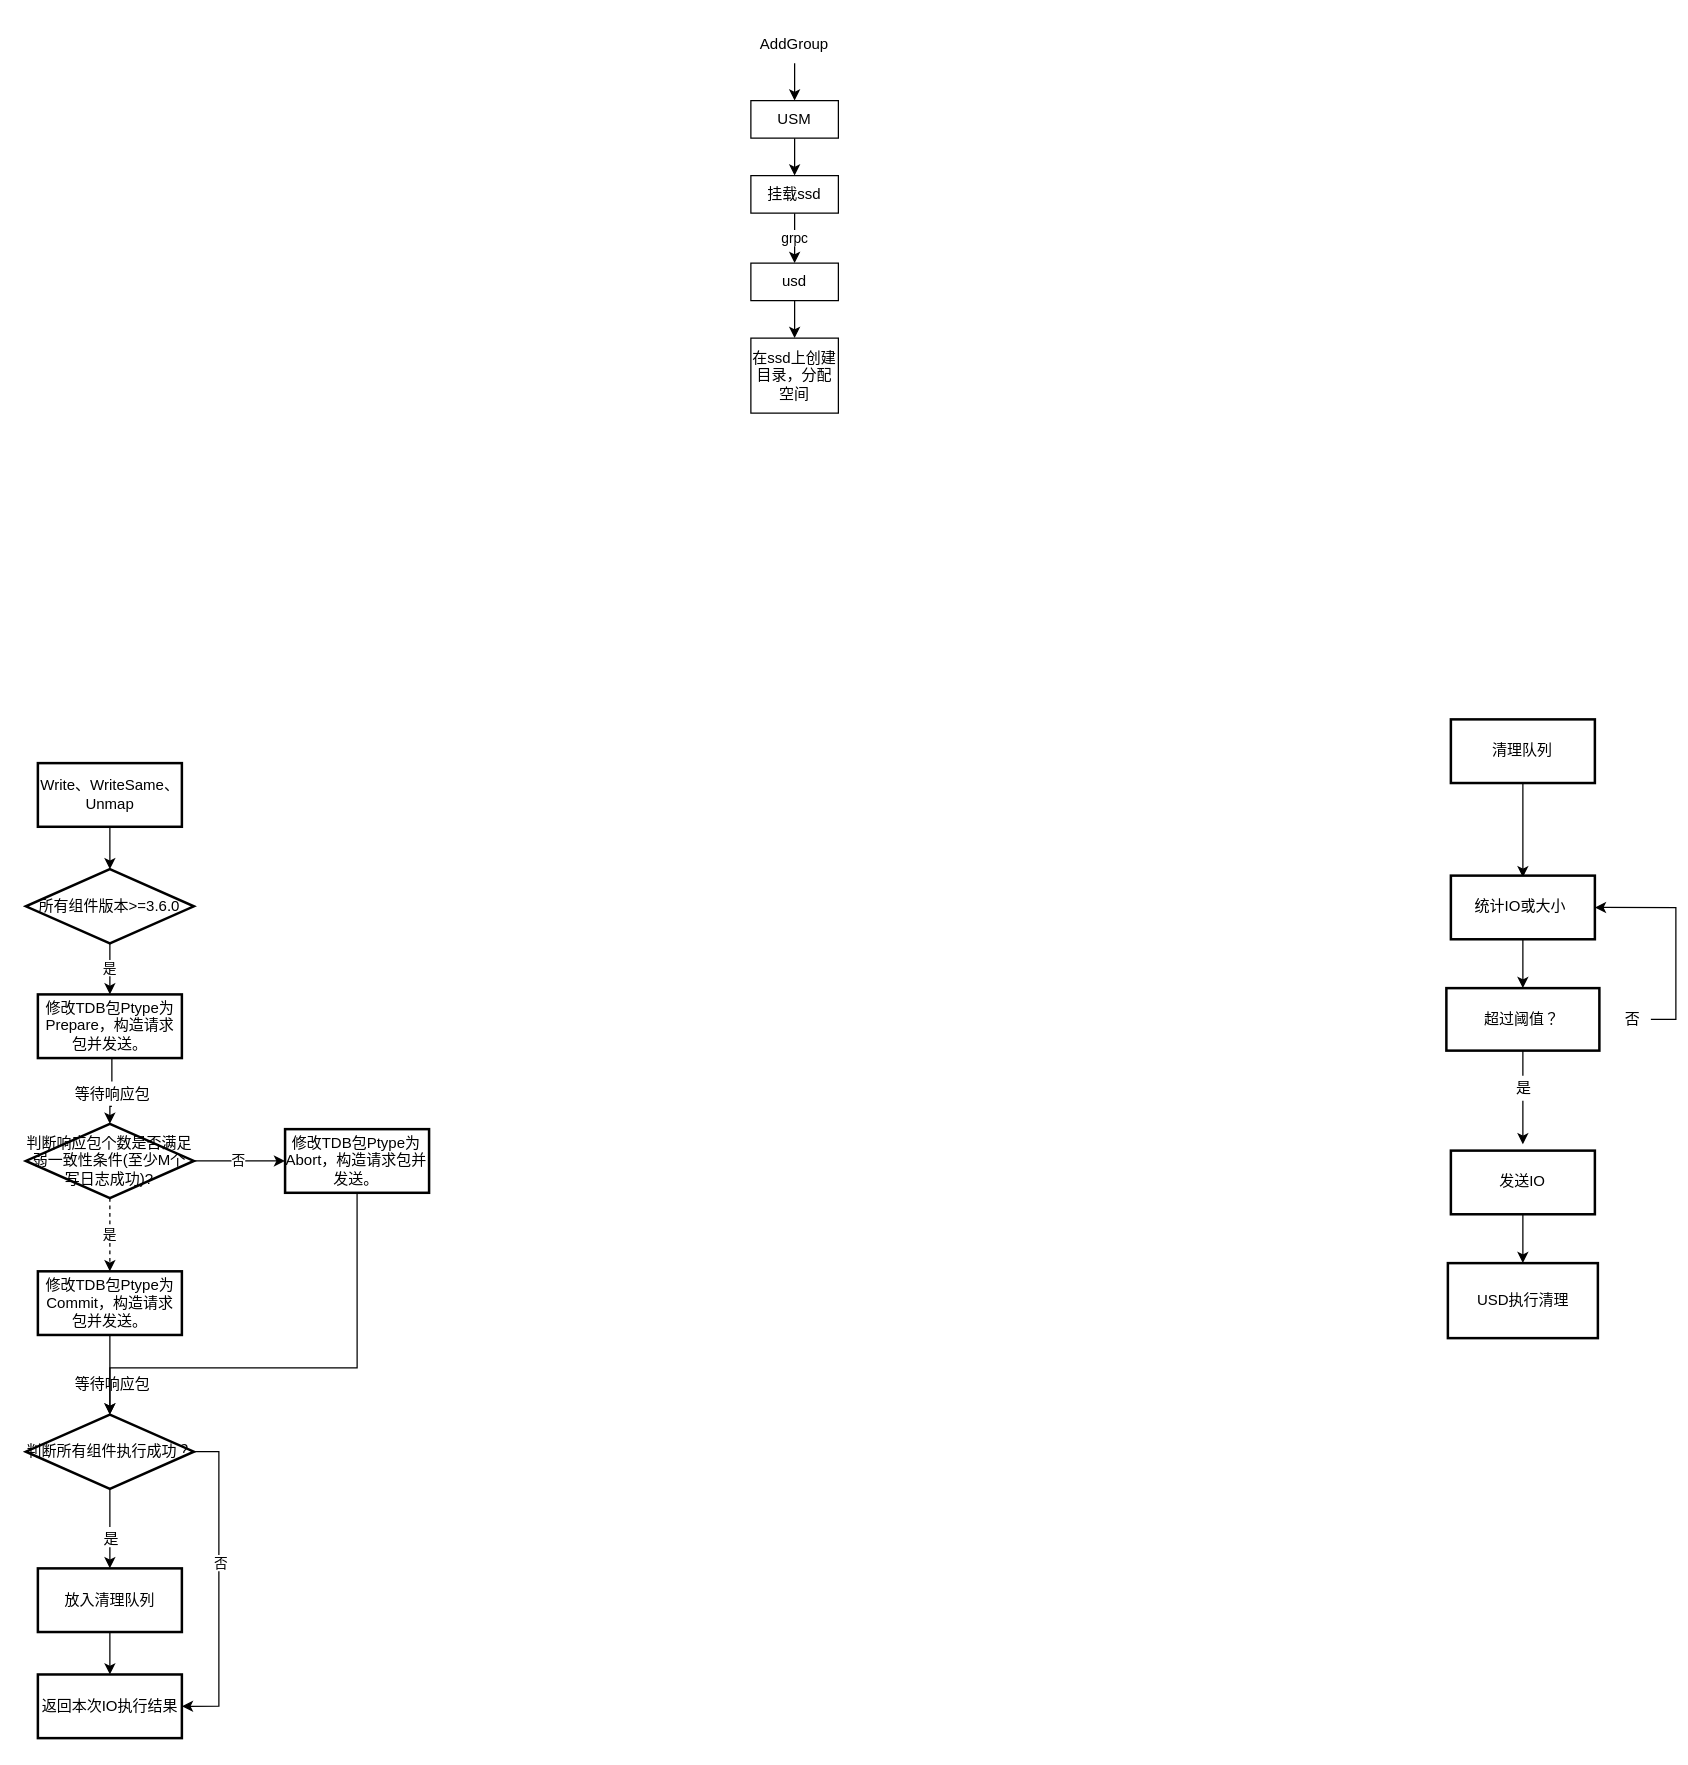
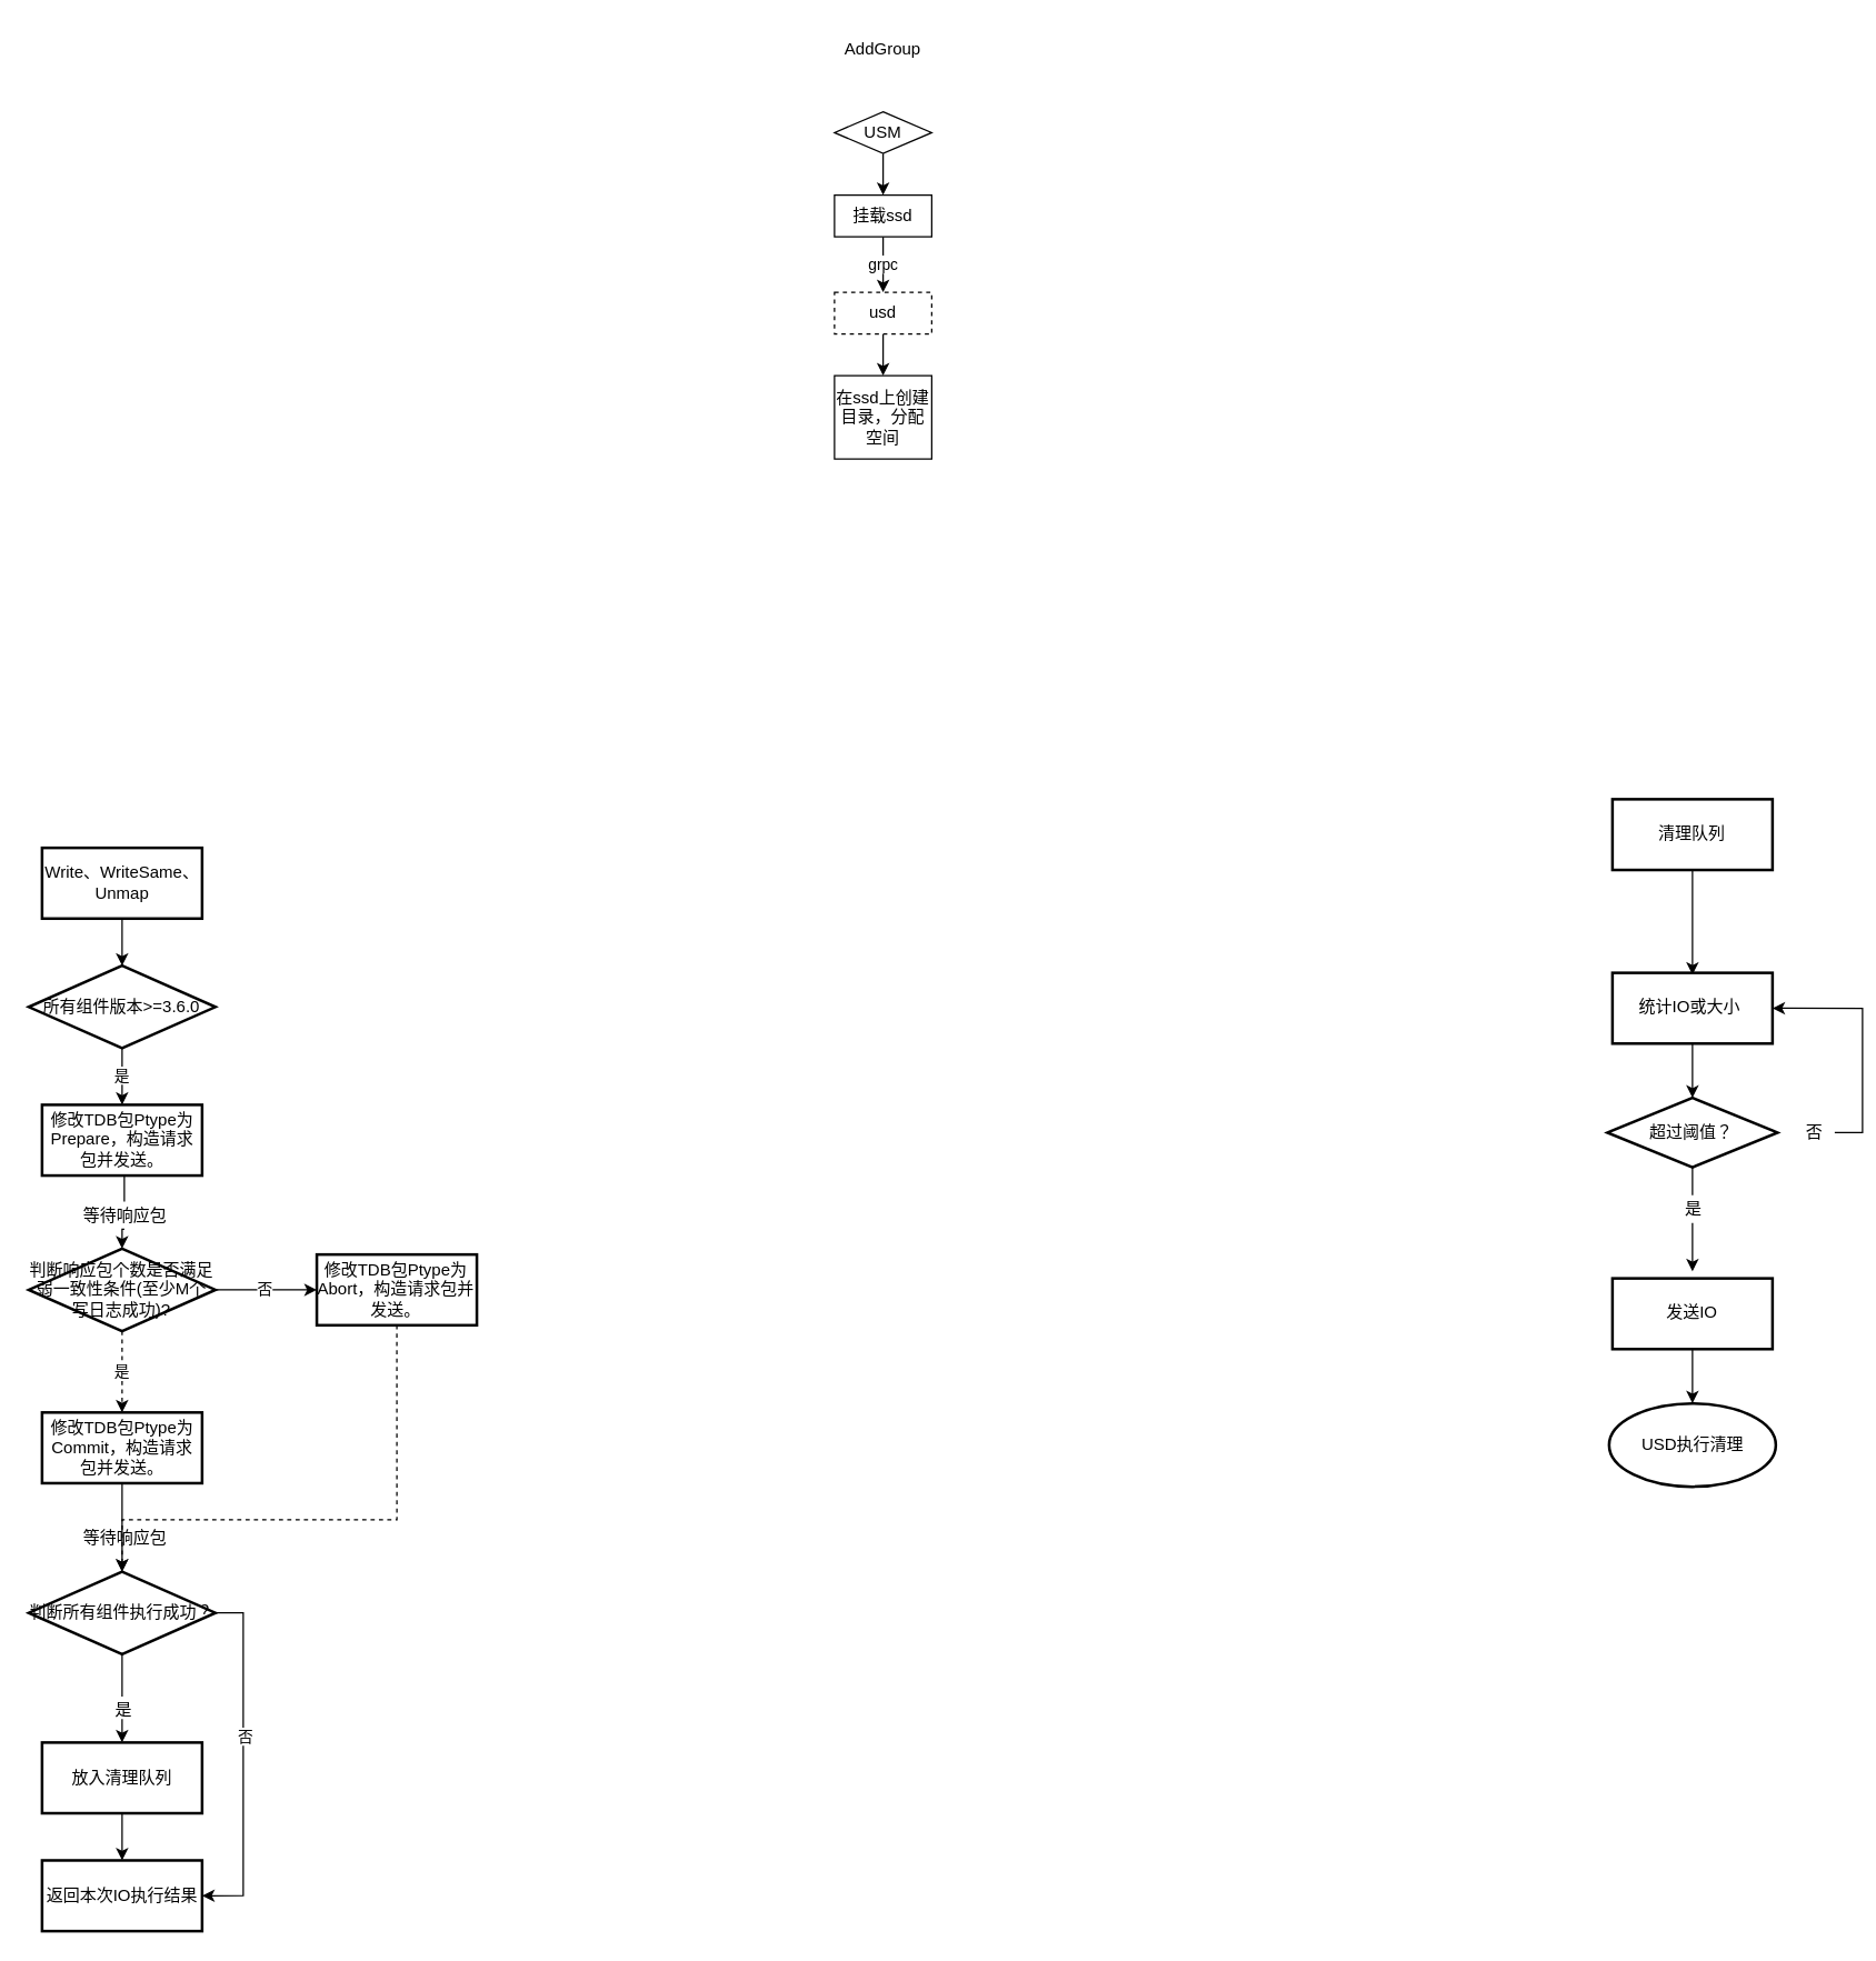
- <mxCell id="4" style="edgeStyle=orthogonalEdgeStyle;rounded=0;orthogonalLoop=1;jettySize=auto;html=1;exitX=0.5;exitY=1;exitDx=0;exitDy=0;entryX=0.5;entryY=0;entryDx=0;entryDy=0;" parent="1" source="5" target="3" edge="1"><mxGeometry relative="1" as="geometry" /></mxCell>
- <mxCell id="3" value="USM" style="rounded=0;whiteSpace=wrap;html=1;" parent="1" vertex="1"><mxGeometry x="600" y="80" width="70" height="30" as="geometry" /></mxCell>
+ <mxCell id="3" value="USM" style="rhombus;whiteSpace=wrap;html=1;" parent="1" vertex="1"><mxGeometry x="600" y="80" width="70" height="30" as="geometry" /></mxCell>
- <mxCell id="9" value="usd" style="rounded=0;whiteSpace=wrap;html=1;" parent="1" vertex="1"><mxGeometry x="600" y="210" width="70" height="30" as="geometry" /></mxCell>
+ <mxCell id="9" value="usd" style="rounded=0;whiteSpace=wrap;html=1;dashed=1;" parent="1" vertex="1"><mxGeometry x="600" y="210" width="70" height="30" as="geometry" /></mxCell>
- <mxCell id="17" value="超过阈值？" style="whiteSpace=wrap;html=1;strokeWidth=2;rounded=0;" parent="1" vertex="1"><mxGeometry x="1156.4" y="790" width="122.4" height="50" as="geometry" /></mxCell>
+ <mxCell id="17" value="超过阈值？" style="rhombus;whiteSpace=wrap;html=1;strokeWidth=2;" parent="1" vertex="1"><mxGeometry x="1156.4" y="790" width="122.4" height="50" as="geometry" /></mxCell>
- <mxCell id="23" value="USD执行清理" style="whiteSpace=wrap;html=1;strokeWidth=2;" parent="1" vertex="1"><mxGeometry x="1157.6" y="1009.998" width="120" height="60" as="geometry" /></mxCell>
+ <mxCell id="23" value="USD执行清理" style="ellipse;whiteSpace=wrap;html=1;strokeWidth=2;" parent="1" vertex="1"><mxGeometry x="1157.6" y="1009.998" width="120" height="60" as="geometry" /></mxCell>
- <mxCell id="40" style="edgeStyle=orthogonalEdgeStyle;rounded=0;orthogonalLoop=1;jettySize=auto;html=1;exitX=0.5;exitY=1;exitDx=0;exitDy=0;entryX=0.5;entryY=0;entryDx=0;entryDy=0;entryPerimeter=0;" parent="1" source="36" target="38" edge="1"><mxGeometry relative="1" as="geometry"><Array as="points"><mxPoint x="284.96" y="1093.787" /><mxPoint x="87.2" y="1093.787" /></Array></mxGeometry></mxCell>
+ <mxCell id="40" style="edgeStyle=orthogonalEdgeStyle;rounded=0;orthogonalLoop=1;jettySize=auto;html=1;exitX=0.5;exitY=1;exitDx=0;exitDy=0;entryX=0.5;entryY=0;entryDx=0;entryDy=0;entryPerimeter=0;dashed=1;" parent="1" source="36" target="38" edge="1"><mxGeometry relative="1" as="geometry"><Array as="points"><mxPoint x="284.96" y="1093.787" /><mxPoint x="87.2" y="1093.787" /></Array></mxGeometry></mxCell>
